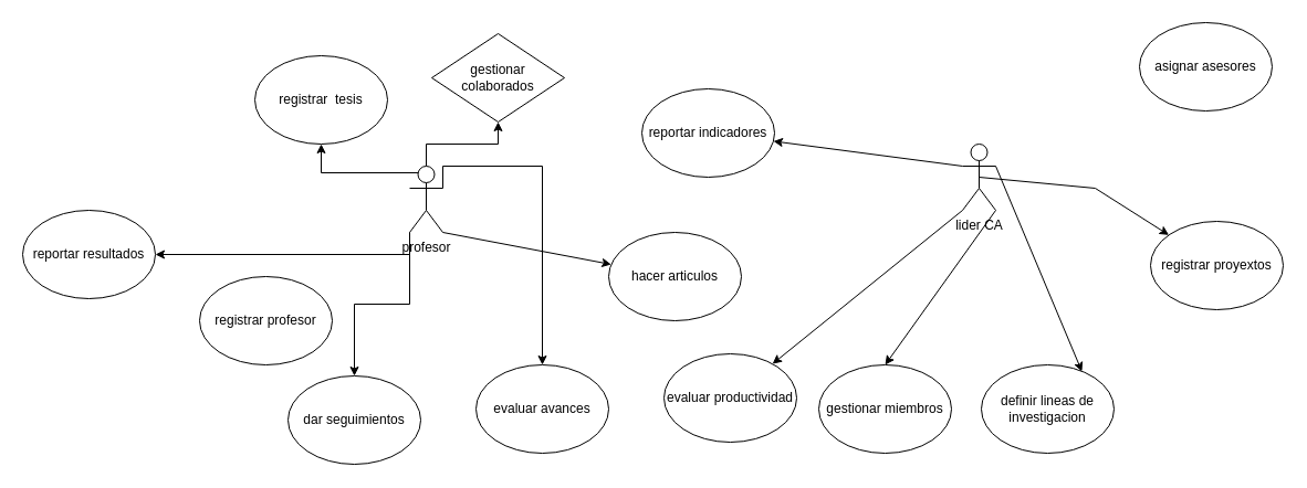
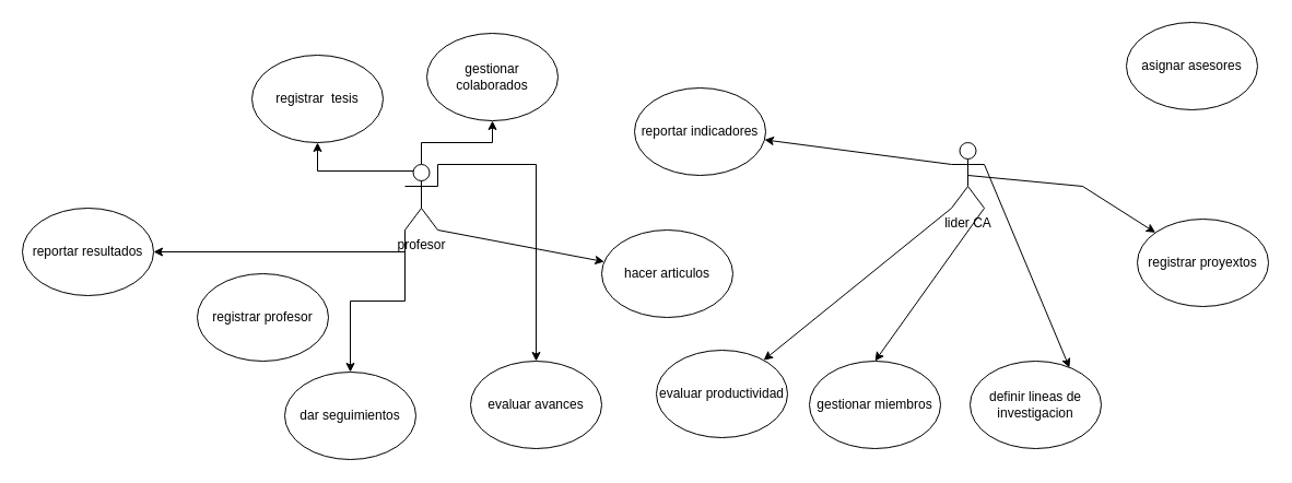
- <mxCell id="23" value="gestionar colaborados" style="rhombus;whiteSpace=wrap;html=1;" parent="1" vertex="1"><mxGeometry x="390" y="30" width="120" height="80" as="geometry" /></mxCell>
+ <mxCell id="23" value="gestionar colaborados" style="ellipse;whiteSpace=wrap;html=1;" parent="1" vertex="1"><mxGeometry x="390" y="30" width="120" height="80" as="geometry" /></mxCell>
